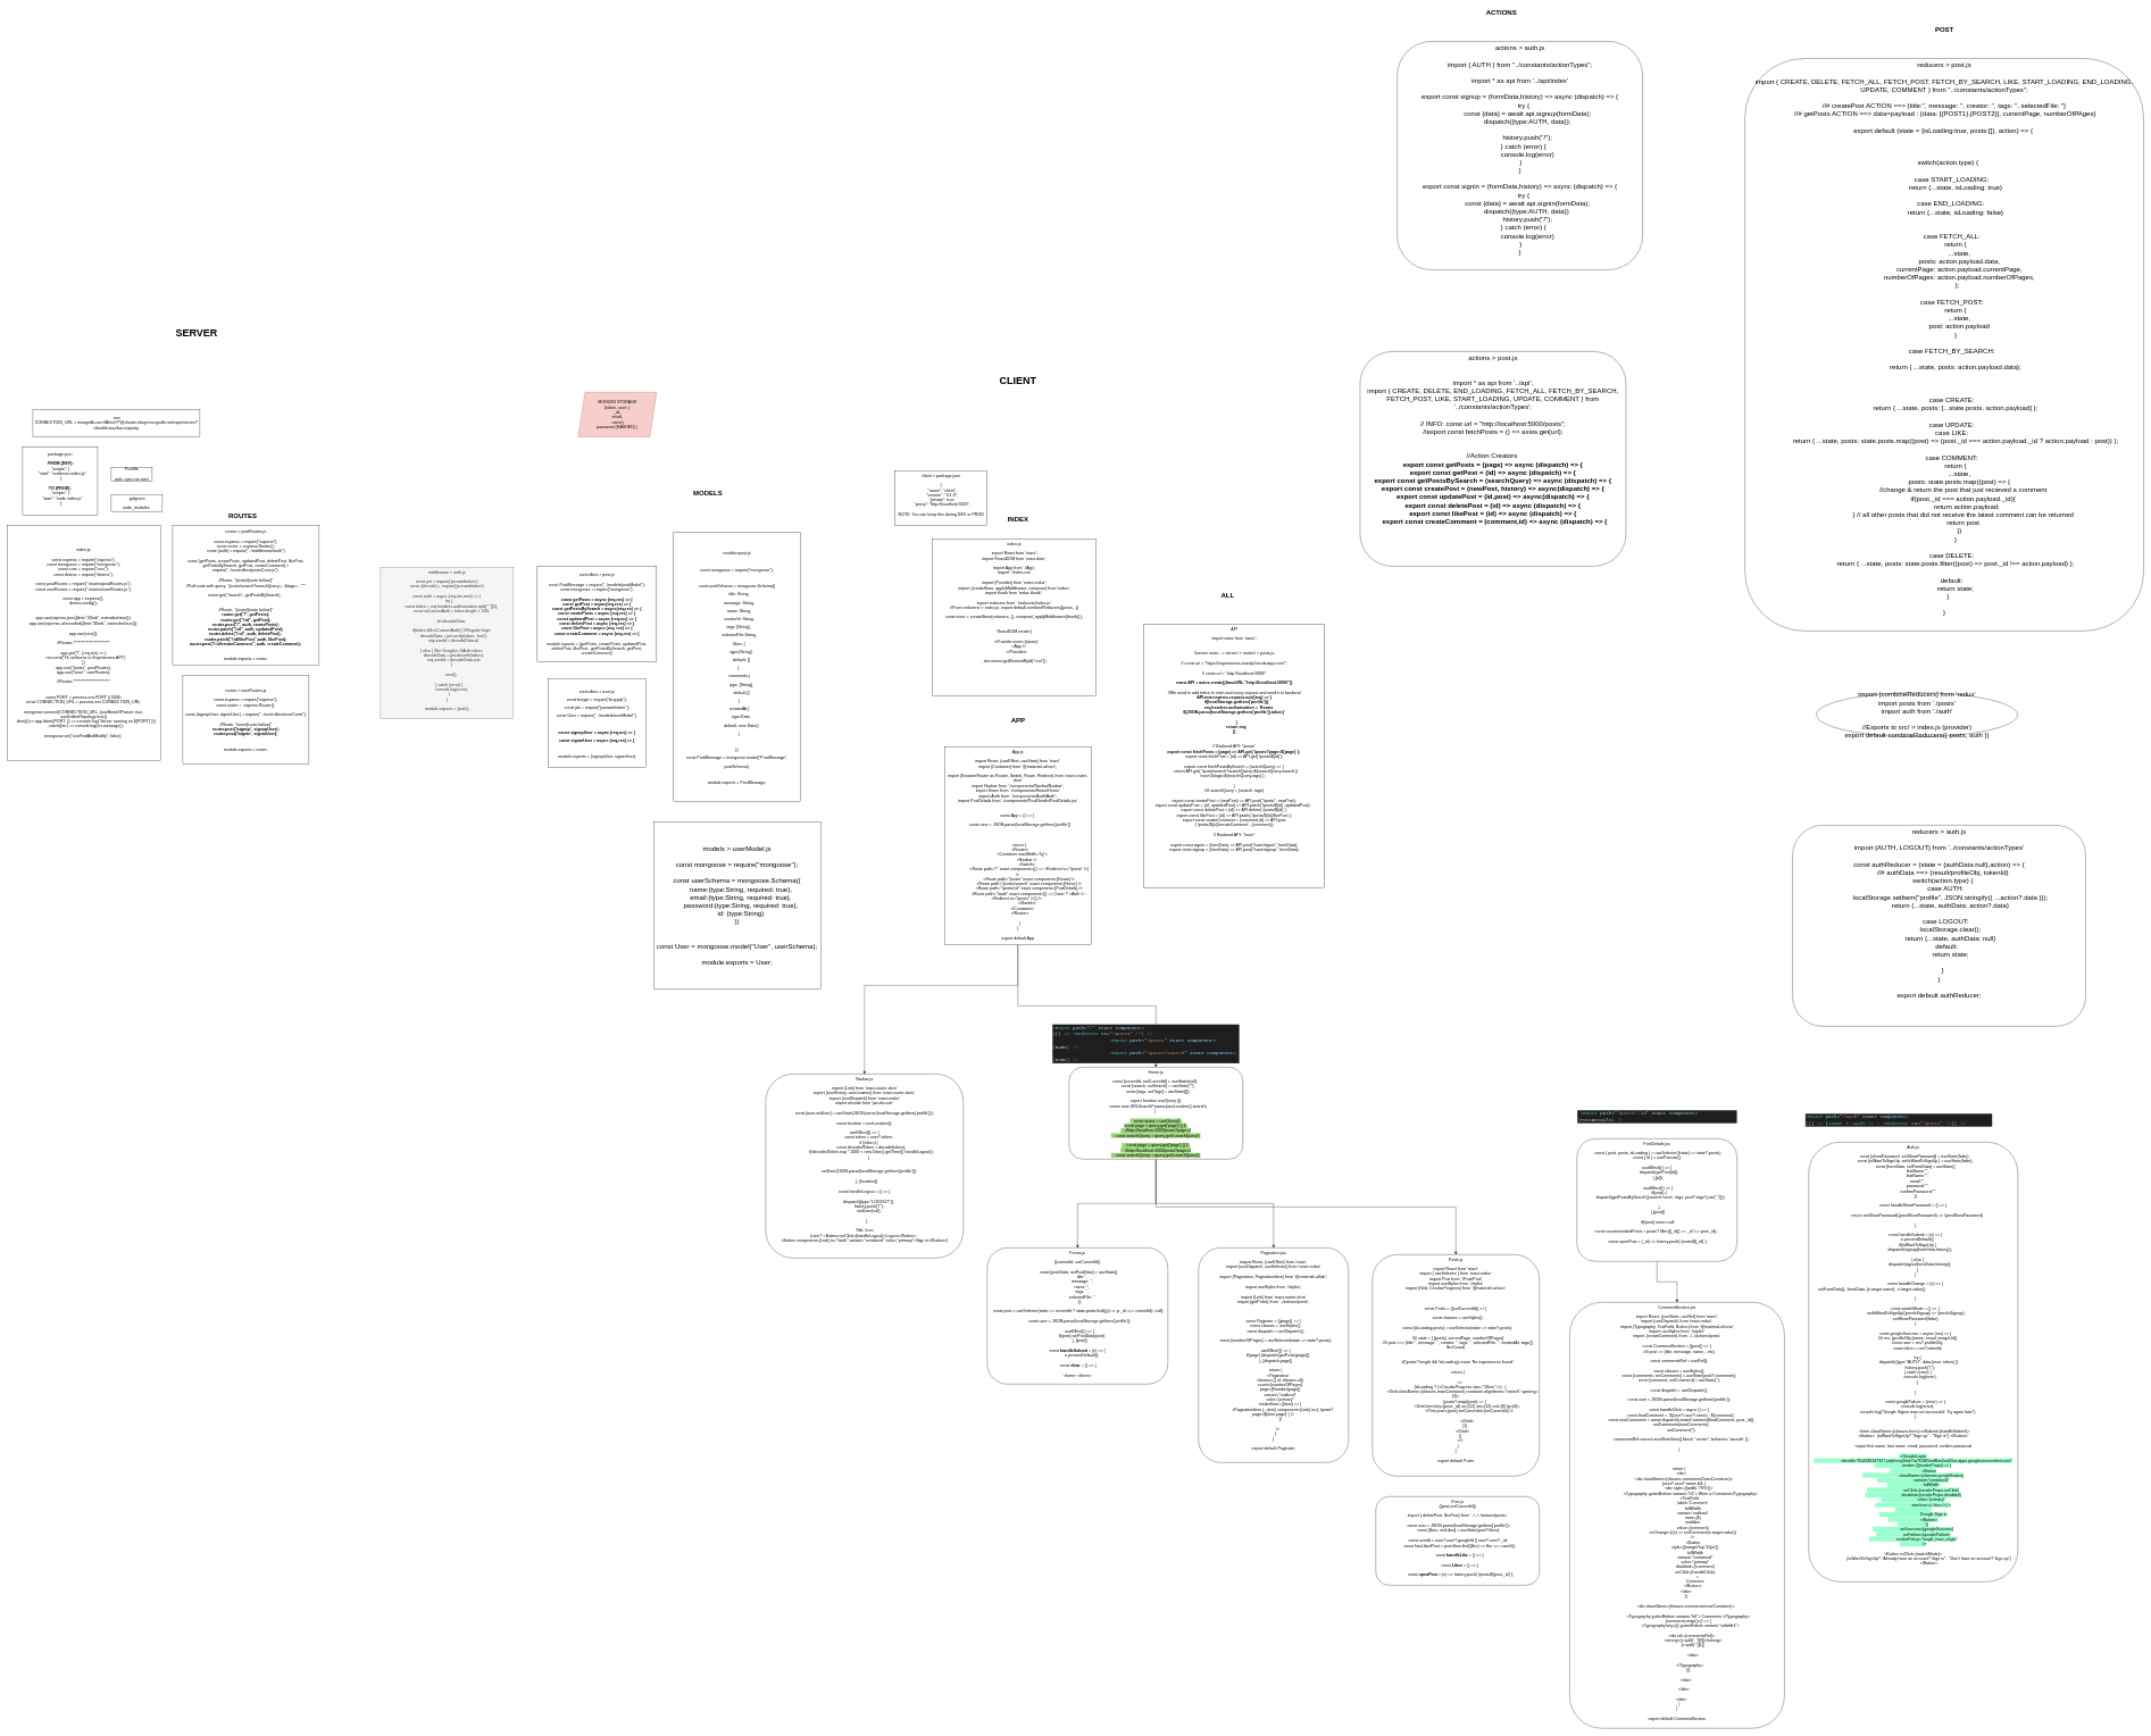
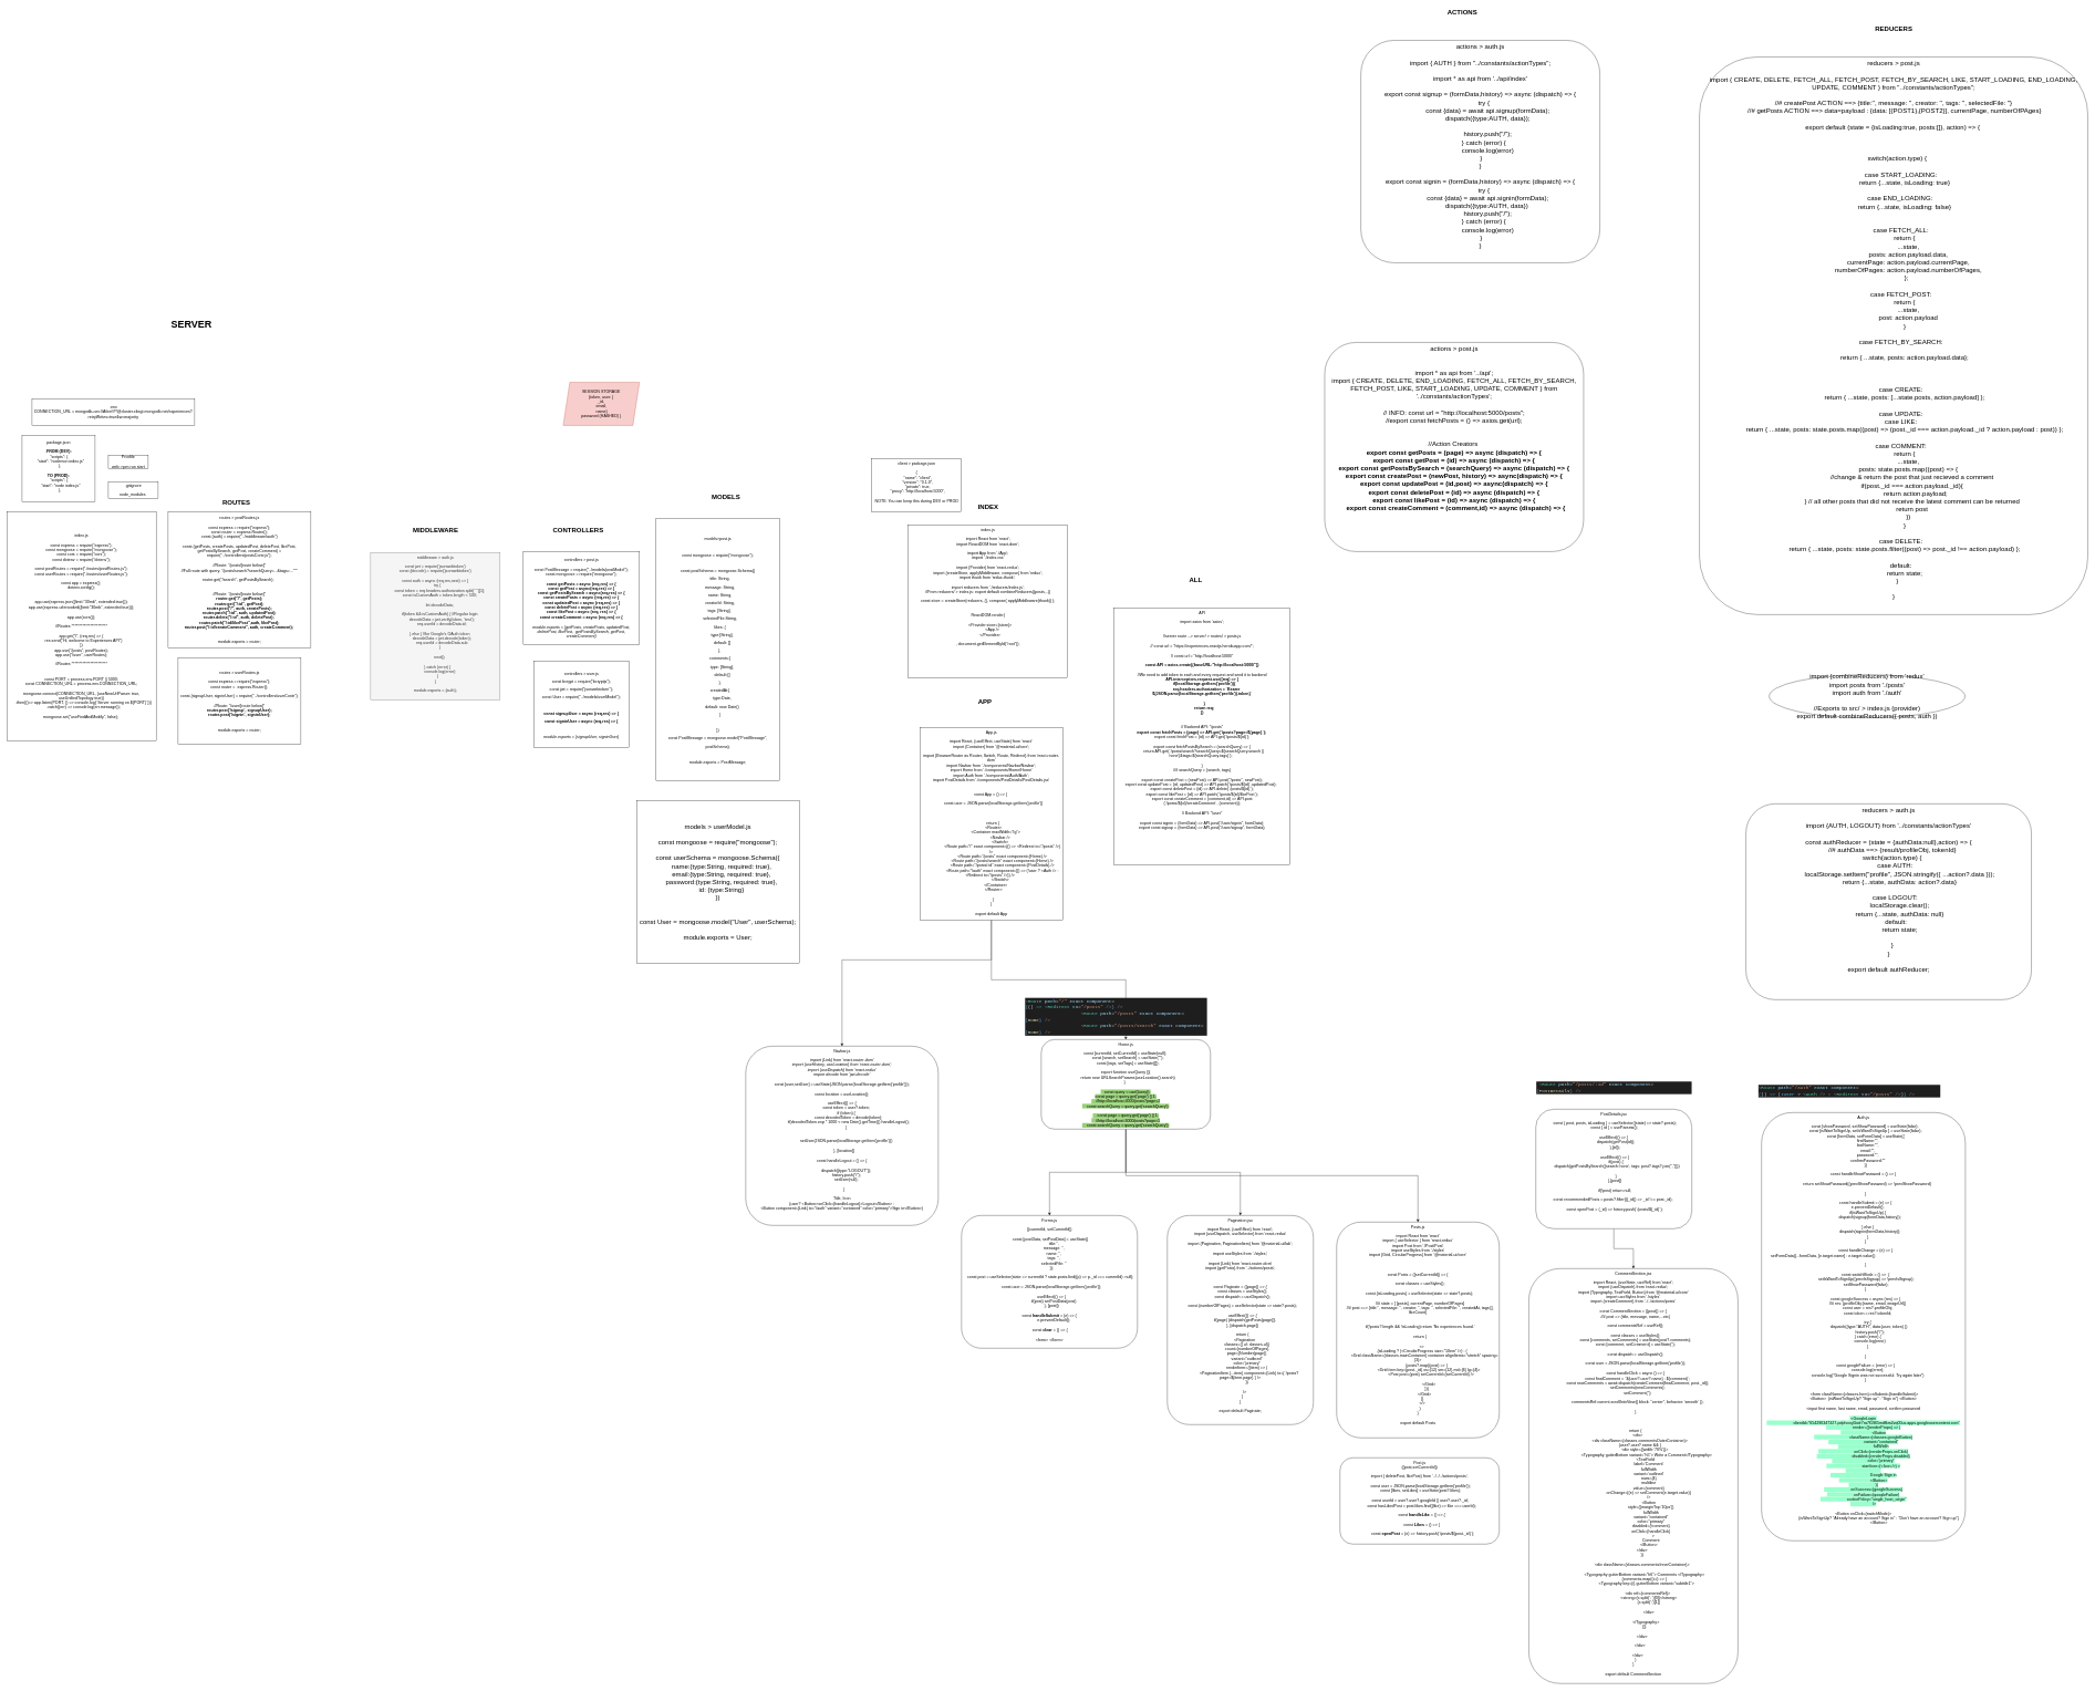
- <mxCell id="48" value="POST" style="text;html=1;align=center;verticalAlign=middle;resizable=0;points=[];autosize=1;strokeColor=none;fontSize=20;fontStyle=1" vertex="1" parent="1"><mxGeometry x="5639" y="70" width="130" height="30" as="geometry" /></mxCell>
+ <mxCell id="48" value="REDUCERS" style="text;html=1;align=center;verticalAlign=middle;resizable=0;points=[];autosize=1;strokeColor=none;fontSize=20;fontStyle=1" vertex="1" parent="1"><mxGeometry x="5639" y="70" width="130" height="30" as="geometry" /></mxCell>
- <mxCell id="20" value="&lt;span style=&quot;font-size: 30px&quot;&gt;CLIENT&lt;/span&gt;" style="text;html=1;align=center;verticalAlign=middle;resizable=0;points=[];autosize=1;strokeColor=none;fontStyle=1;fontSize=20;" vertex="1" parent="1"><mxGeometry x="2926" y="1100" width="120" height="30" as="geometry" /></mxCell>
- <mxCell id="7" value=".env&lt;br&gt;CONNECTION_URL = mongodb+srv://Afeef:P!@cluster.xbcgt.mongodb.net/experiences?clientId=true&amp;amp;w=majority" style="rounded=0;whiteSpace=wrap;html=1;fontSize=12;" vertex="1" parent="1"><mxGeometry x="96" y="1200" width="490" height="80" as="geometry" /></mxCell>
+ <mxCell id="7" value=".env&lt;br&gt;CONNECTION_URL = mongodb+srv://Afeef:P!@cluster.xbcgt.mongodb.net/experiences?retryWrites=true&amp;amp;w=majority" style="rounded=0;whiteSpace=wrap;html=1;fontSize=12;" vertex="1" parent="1"><mxGeometry x="96" y="1200" width="490" height="80" as="geometry" /></mxCell>
- <mxCell id="18" value="MODELS" style="text;html=1;align=center;verticalAlign=middle;resizable=0;points=[];autosize=1;strokeColor=none;fontSize=20;fontStyle=1" vertex="1" parent="1"><mxGeometry x="2026" y="1430" width="100" height="30" as="geometry" /></mxCell>
+ <mxCell id="18" value="MODELS" style="text;html=1;align=center;verticalAlign=middle;resizable=0;points=[];autosize=1;strokeColor=none;fontSize=20;fontStyle=1" vertex="1" parent="1"><mxGeometry x="2136" y="1480" width="100" height="30" as="geometry" /></mxCell>
- <mxCell id="21" value="INDEX" style="text;html=1;align=center;verticalAlign=middle;resizable=0;points=[];autosize=1;strokeColor=none;fontSize=20;fontStyle=1" vertex="1" parent="1"><mxGeometry x="2946" y="1505" width="80" height="30" as="geometry" /></mxCell>
+ <mxCell id="21" value="INDEX" style="text;html=1;align=center;verticalAlign=middle;resizable=0;points=[];autosize=1;strokeColor=none;fontSize=20;fontStyle=1" vertex="1" parent="1"><mxGeometry x="2936" y="1510" width="80" height="30" as="geometry" /></mxCell>
+ <mxCell id="13" value="MIDDLEWARE" style="text;html=1;align=center;verticalAlign=middle;resizable=0;points=[];autosize=1;strokeColor=none;fontSize=20;fontStyle=1" vertex="1" parent="1"><mxGeometry x="1236" y="1580" width="150" height="30" as="geometry" /></mxCell>
+ <mxCell id="15" value="CONTROLLERS" style="text;html=1;align=center;verticalAlign=middle;resizable=0;points=[];autosize=1;strokeColor=none;fontSize=20;fontStyle=1" vertex="1" parent="1"><mxGeometry x="1656" y="1580" width="170" height="30" as="geometry" /></mxCell>
- <mxCell id="25" value="APP" style="text;html=1;align=center;verticalAlign=middle;resizable=0;points=[];autosize=1;strokeColor=none;fontSize=20;fontStyle=1" vertex="1" parent="1"><mxGeometry x="2956" y="2095" width="60" height="30" as="geometry" /></mxCell>
+ <mxCell id="25" value="APP" style="text;html=1;align=center;verticalAlign=middle;resizable=0;points=[];autosize=1;strokeColor=none;fontSize=20;fontStyle=1" vertex="1" parent="1"><mxGeometry x="2936" y="2095" width="60" height="30" as="geometry" /></mxCell>
